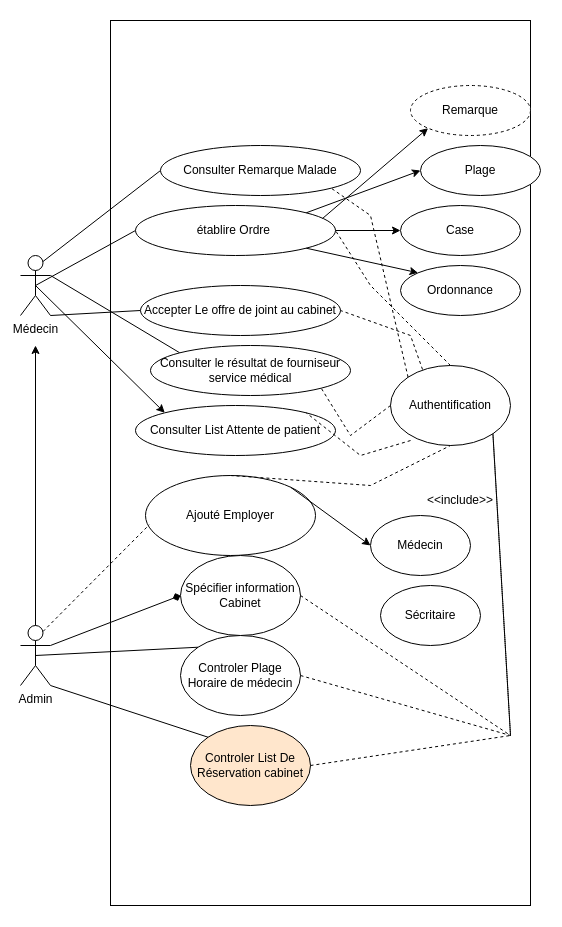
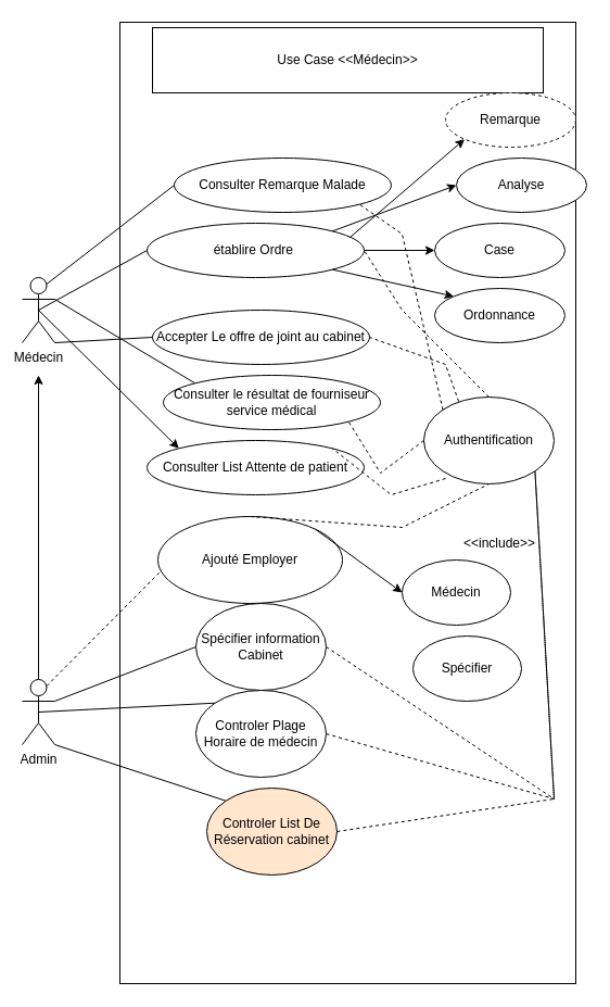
+ <mxCell id="3" value="Use Case &amp;lt;&amp;lt;Médecin&amp;gt;&amp;gt;" style="rounded=0;whiteSpace=wrap;html=1;" parent="1" vertex="1"><mxGeometry x="140" y="25" width="360" height="60" as="geometry" /></mxCell>
- <mxCell id="12" value="Plage" style="ellipse;whiteSpace=wrap;html=1;" parent="1" vertex="1"><mxGeometry x="420" y="145" width="120" height="50" as="geometry" /></mxCell>
+ <mxCell id="12" value="Analyse" style="ellipse;whiteSpace=wrap;html=1;" parent="1" vertex="1"><mxGeometry x="420" y="145" width="120" height="50" as="geometry" /></mxCell>
- <mxCell id="39" value="" style="endArrow=diamond;html=1;rounded=0;entryX=0;entryY=0.5;entryDx=0;entryDy=0;exitX=1;exitY=0.333;exitDx=0;exitDy=0;exitPerimeter=0;" parent="1" source="29" target="36" edge="1"><mxGeometry width="50" height="50" relative="1" as="geometry"><mxPoint x="60" y="640" as="sourcePoint" /><mxPoint x="110" y="590" as="targetPoint" /></mxGeometry></mxCell>
+ <mxCell id="39" value="" style="endArrow=none;html=1;rounded=0;entryX=0;entryY=0.5;entryDx=0;entryDy=0;exitX=1;exitY=0.333;exitDx=0;exitDy=0;exitPerimeter=0;" parent="1" source="29" target="36" edge="1"><mxGeometry width="50" height="50" relative="1" as="geometry"><mxPoint x="60" y="640" as="sourcePoint" /><mxPoint x="110" y="590" as="targetPoint" /></mxGeometry></mxCell>
- <mxCell id="32" value="Sécritaire" style="ellipse;whiteSpace=wrap;html=1;" parent="1" vertex="1"><mxGeometry x="380" y="585" width="100" height="60" as="geometry" /></mxCell>
+ <mxCell id="32" value="Spécifier" style="ellipse;whiteSpace=wrap;html=1;" parent="1" vertex="1"><mxGeometry x="380" y="585" width="100" height="60" as="geometry" /></mxCell>
